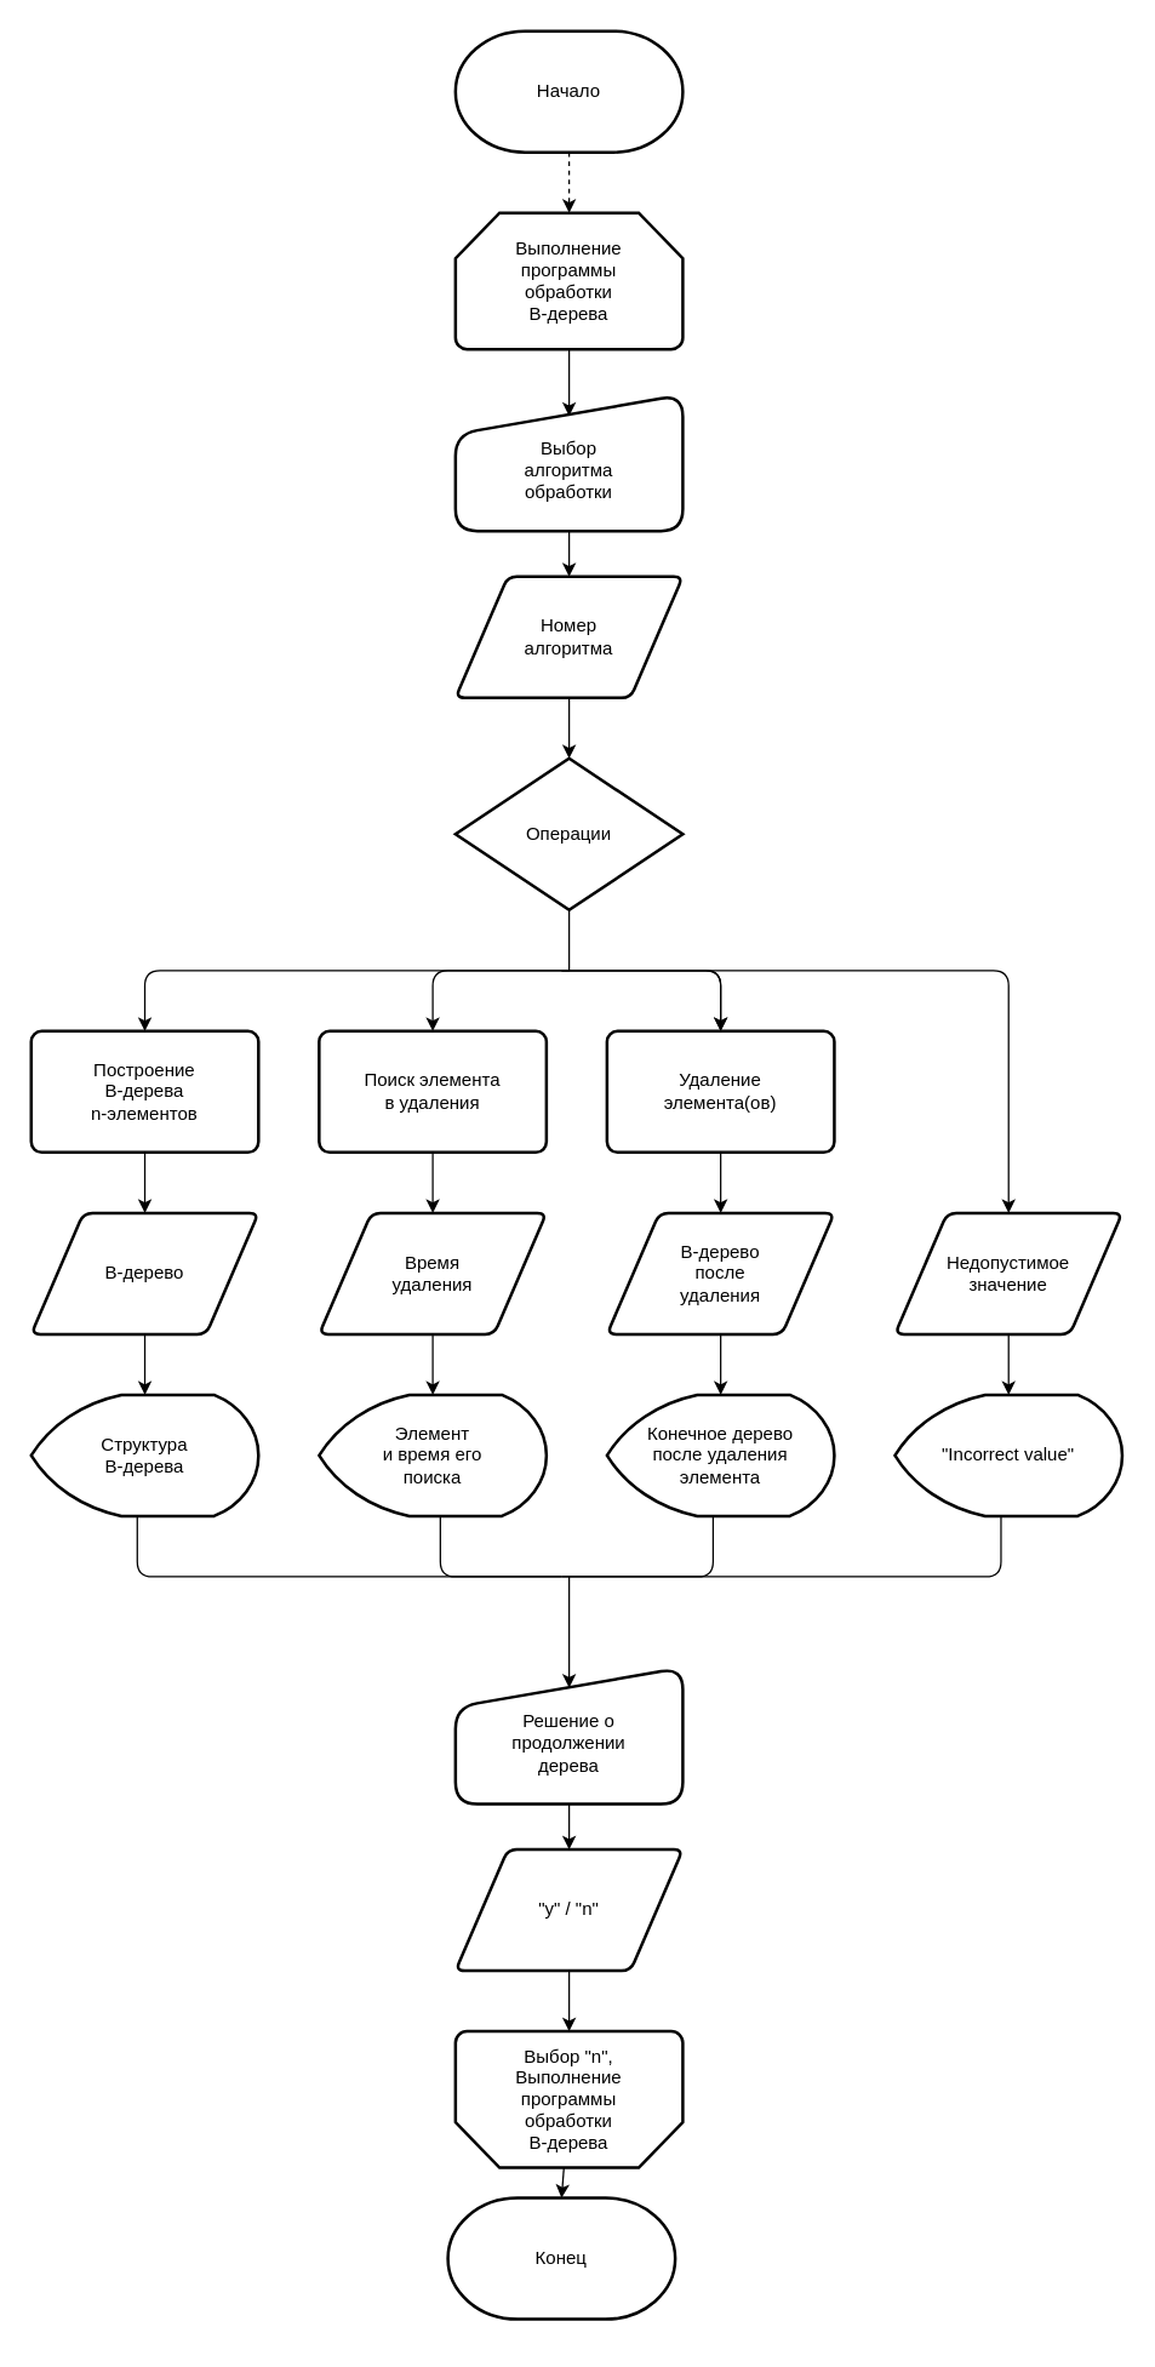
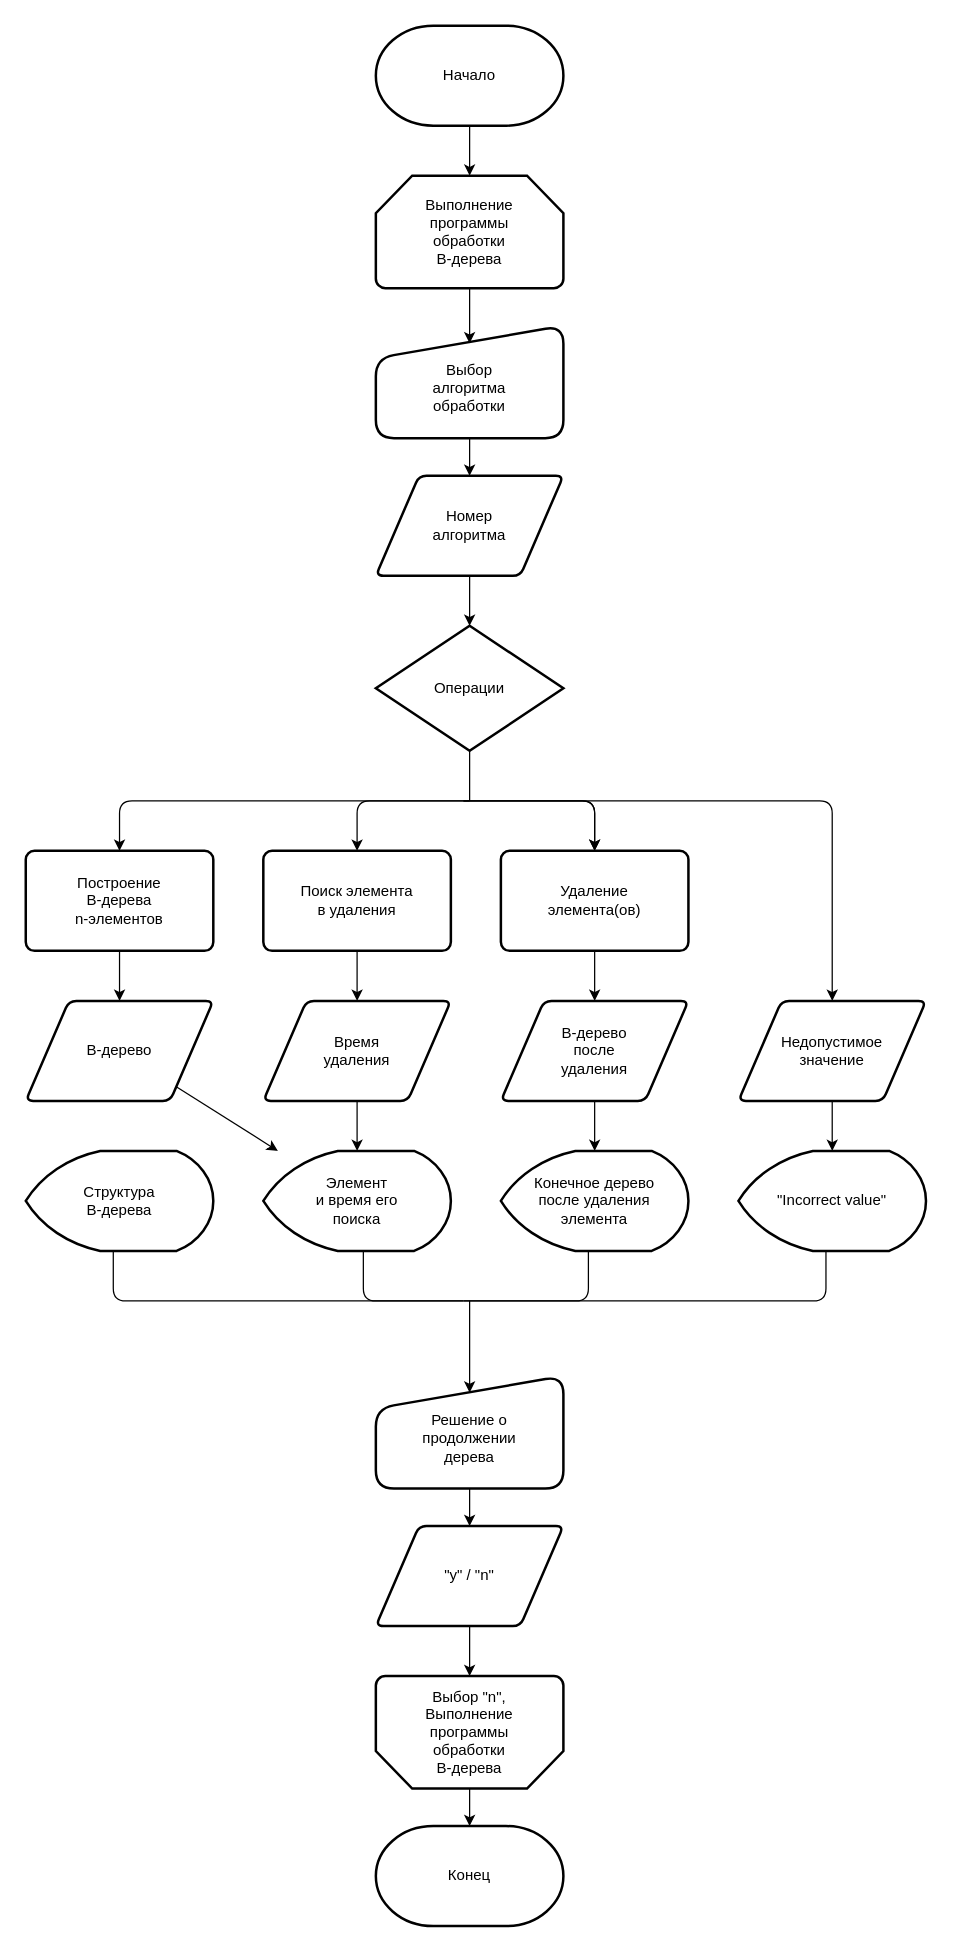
- <mxCell id="2" style="edgeStyle=none;html=1;entryX=0.5;entryY=0;entryDx=0;entryDy=0;entryPerimeter=0;dashed=1;" edge="1" parent="1" source="3" target="23"><mxGeometry relative="1" as="geometry" /></mxCell>
+ <mxCell id="2" style="edgeStyle=none;html=1;entryX=0.5;entryY=0;entryDx=0;entryDy=0;entryPerimeter=0;" edge="1" parent="1" source="3" target="23"><mxGeometry relative="1" as="geometry" /></mxCell>
- <mxCell id="14" value="" style="edgeStyle=none;html=1;" edge="1" parent="1" source="15" target="43"><mxGeometry relative="1" as="geometry" /></mxCell>
+ <mxCell id="14" value="" style="edgeStyle=none;html=1;" edge="1" parent="1" source="15" target="44"><mxGeometry relative="1" as="geometry" /></mxCell>
- <mxCell id="4" value="Конец" style="strokeWidth=2;html=1;shape=mxgraph.flowchart.terminator;whiteSpace=wrap;rounded=0;" parent="1" vertex="1"><mxGeometry x="295" y="1450" width="150" height="80" as="geometry" /></mxCell>
+ <mxCell id="4" value="Конец" style="strokeWidth=2;html=1;shape=mxgraph.flowchart.terminator;whiteSpace=wrap;rounded=0;" parent="1" vertex="1"><mxGeometry x="300" y="1460" width="150" height="80" as="geometry" /></mxCell>
